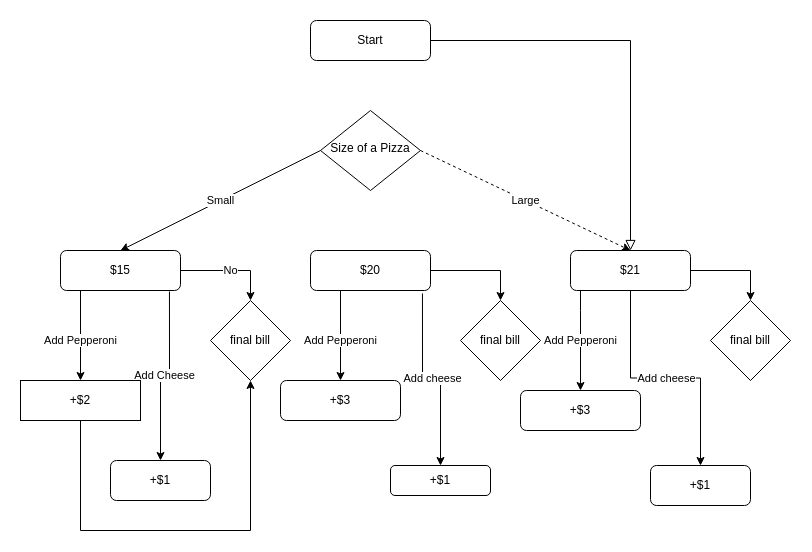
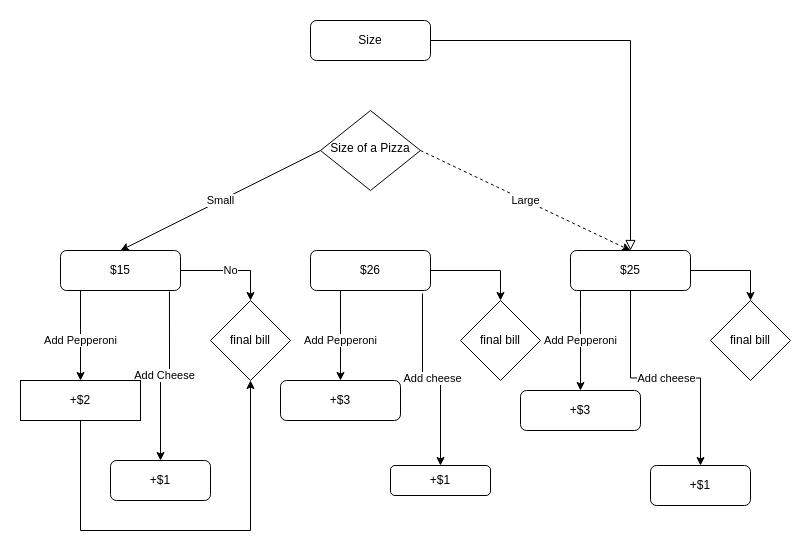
- <mxCell id="3" value="Start" style="rounded=1;whiteSpace=wrap;html=1;fontSize=12;glass=0;strokeWidth=1;shadow=0;" parent="1" vertex="1"><mxGeometry x="310" y="20" width="120" height="40" as="geometry" /></mxCell>
+ <mxCell id="3" value="Size" style="rounded=1;whiteSpace=wrap;html=1;fontSize=12;glass=0;strokeWidth=1;shadow=0;" parent="1" vertex="1"><mxGeometry x="310" y="20" width="120" height="40" as="geometry" /></mxCell>
- <mxCell id="12" value="$20" style="rounded=1;whiteSpace=wrap;html=1;" vertex="1" parent="1"><mxGeometry x="310" y="250" width="120" height="40" as="geometry" /></mxCell>
+ <mxCell id="12" value="$26" style="rounded=1;whiteSpace=wrap;html=1;" vertex="1" parent="1"><mxGeometry x="310" y="250" width="120" height="40" as="geometry" /></mxCell>
- <mxCell id="8" value="$21" style="rounded=1;whiteSpace=wrap;html=1;fontSize=12;glass=0;strokeWidth=1;shadow=0;" parent="1" vertex="1"><mxGeometry x="570" y="250" width="120" height="40" as="geometry" /></mxCell>
+ <mxCell id="8" value="$25" style="rounded=1;whiteSpace=wrap;html=1;fontSize=12;glass=0;strokeWidth=1;shadow=0;" parent="1" vertex="1"><mxGeometry x="570" y="250" width="120" height="40" as="geometry" /></mxCell>
